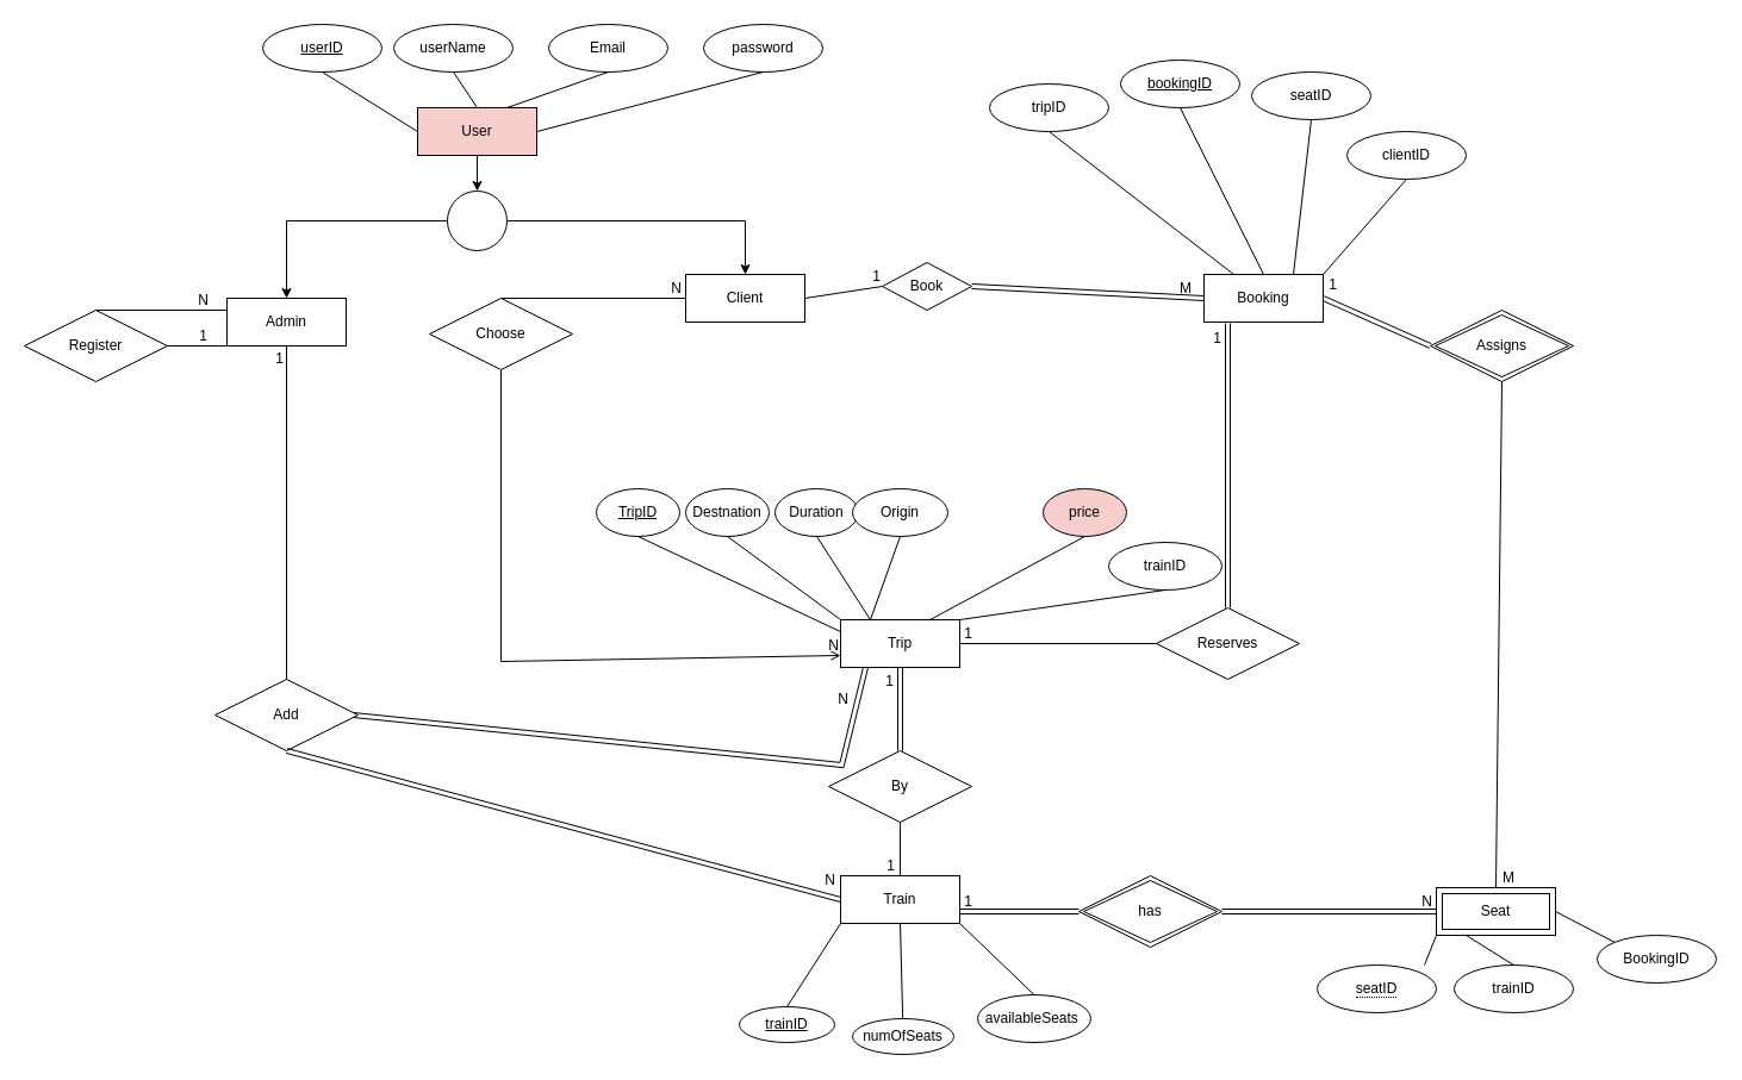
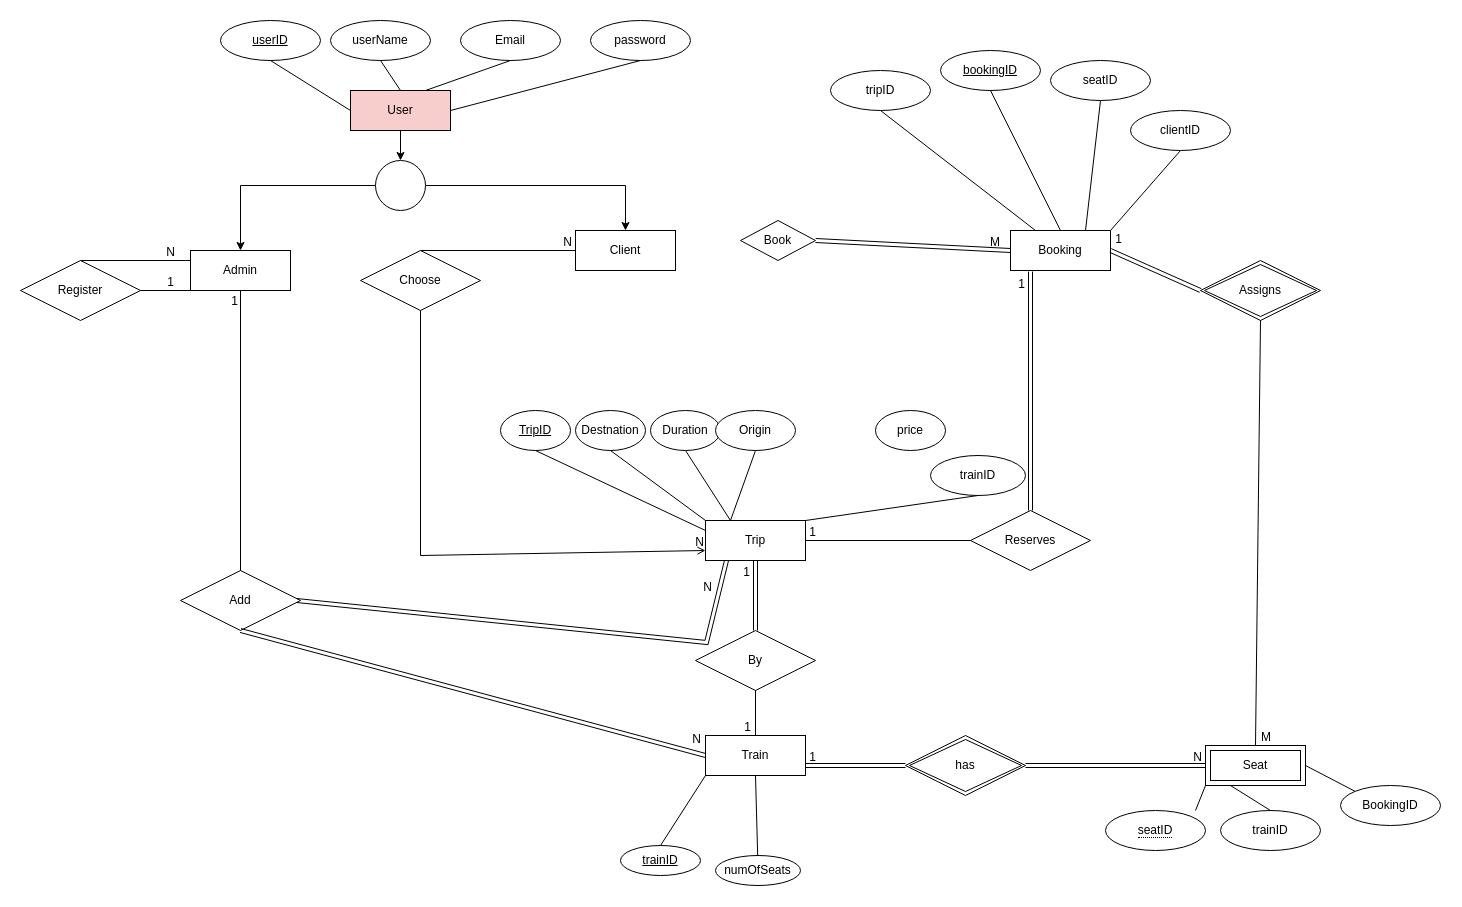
- <mxCell id="74" value="" style="endArrow=none;html=1;rounded=0;entryX=0;entryY=0.5;entryDx=0;entryDy=0;exitX=1;exitY=0.5;exitDx=0;exitDy=0;" parent="1" source="2" target="12" edge="1"><mxGeometry relative="1" as="geometry"><mxPoint x="720" y="385" as="sourcePoint" /><mxPoint x="880" y="385" as="targetPoint" /></mxGeometry></mxCell>
- <mxCell id="75" value="1" style="resizable=0;html=1;whiteSpace=wrap;align=right;verticalAlign=bottom;" parent="74" connectable="0" vertex="1"><mxGeometry x="1" relative="1" as="geometry" /></mxCell>
- <mxCell id="38" value="price" style="ellipse;whiteSpace=wrap;html=1;align=center;fillColor=#f8cecc;" parent="1" vertex="1"><mxGeometry x="875" y="410" width="70" height="40" as="geometry" /></mxCell>
+ <mxCell id="38" value="price" style="ellipse;whiteSpace=wrap;html=1;align=center;" parent="1" vertex="1"><mxGeometry x="875" y="410" width="70" height="40" as="geometry" /></mxCell>
- <mxCell id="43" value="" style="endArrow=none;html=1;rounded=0;exitX=0.5;exitY=1;exitDx=0;exitDy=0;entryX=0.75;entryY=0;entryDx=0;entryDy=0;" parent="1" source="38" target="10" edge="1"><mxGeometry relative="1" as="geometry"><mxPoint x="670" y="314" as="sourcePoint" /><mxPoint x="845" y="420" as="targetPoint" /></mxGeometry></mxCell>
- <mxCell id="48" value="" style="endArrow=none;html=1;rounded=0;entryX=0.5;entryY=0;entryDx=0;entryDy=0;exitX=1;exitY=1;exitDx=0;exitDy=0;" parent="1" source="11" target="49" edge="1"><mxGeometry relative="1" as="geometry"><mxPoint x="810" y="785" as="sourcePoint" /><mxPoint x="835" y="855" as="targetPoint" /></mxGeometry></mxCell>
- <mxCell id="49" value="availableSeats&amp;nbsp;" style="ellipse;whiteSpace=wrap;html=1;align=center;" parent="1" vertex="1"><mxGeometry x="820" y="835" width="95" height="40" as="geometry" /></mxCell>
